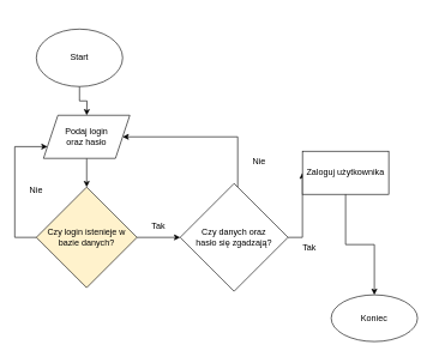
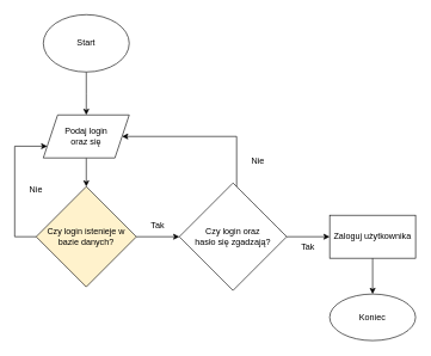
- <mxCell id="3" value="Start" style="ellipse;whiteSpace=wrap;html=1;" vertex="1" parent="1"><mxGeometry x="50" y="40" width="120" height="80" as="geometry" /></mxCell>
+ <mxCell id="3" value="Start" style="ellipse;whiteSpace=wrap;html=1;" vertex="1" parent="1"><mxGeometry x="60" y="20" width="120" height="80" as="geometry" /></mxCell>
- <mxCell id="6" value="Podaj login&lt;br&gt;oraz hasło" style="shape=parallelogram;perimeter=parallelogramPerimeter;whiteSpace=wrap;html=1;fixedSize=1;" vertex="1" parent="1"><mxGeometry x="60" y="160" width="120" height="60" as="geometry" /></mxCell>
+ <mxCell id="6" value="Podaj login&lt;br&gt;oraz się" style="shape=parallelogram;perimeter=parallelogramPerimeter;whiteSpace=wrap;html=1;fixedSize=1;" vertex="1" parent="1"><mxGeometry x="60" y="160" width="120" height="60" as="geometry" /></mxCell>
- <mxCell id="16" value="Zaloguj użytkownika" style="rounded=0;whiteSpace=wrap;html=1;" vertex="1" parent="1"><mxGeometry x="420" y="210" width="120" height="60" as="geometry" /></mxCell>
+ <mxCell id="16" value="Zaloguj użytkownika" style="rounded=0;whiteSpace=wrap;html=1;" vertex="1" parent="1"><mxGeometry x="460" y="300" width="120" height="60" as="geometry" /></mxCell>
- <mxCell id="12" value="Czy danych oraz&lt;br&gt;hasło się zgadzają?" style="rhombus;whiteSpace=wrap;html=1;" vertex="1" parent="1"><mxGeometry x="250" y="255" width="150" height="150" as="geometry" /></mxCell>
+ <mxCell id="12" value="Czy login oraz&lt;br&gt;hasło się zgadzają?" style="rhombus;whiteSpace=wrap;html=1;" vertex="1" parent="1"><mxGeometry x="250" y="255" width="150" height="150" as="geometry" /></mxCell>
